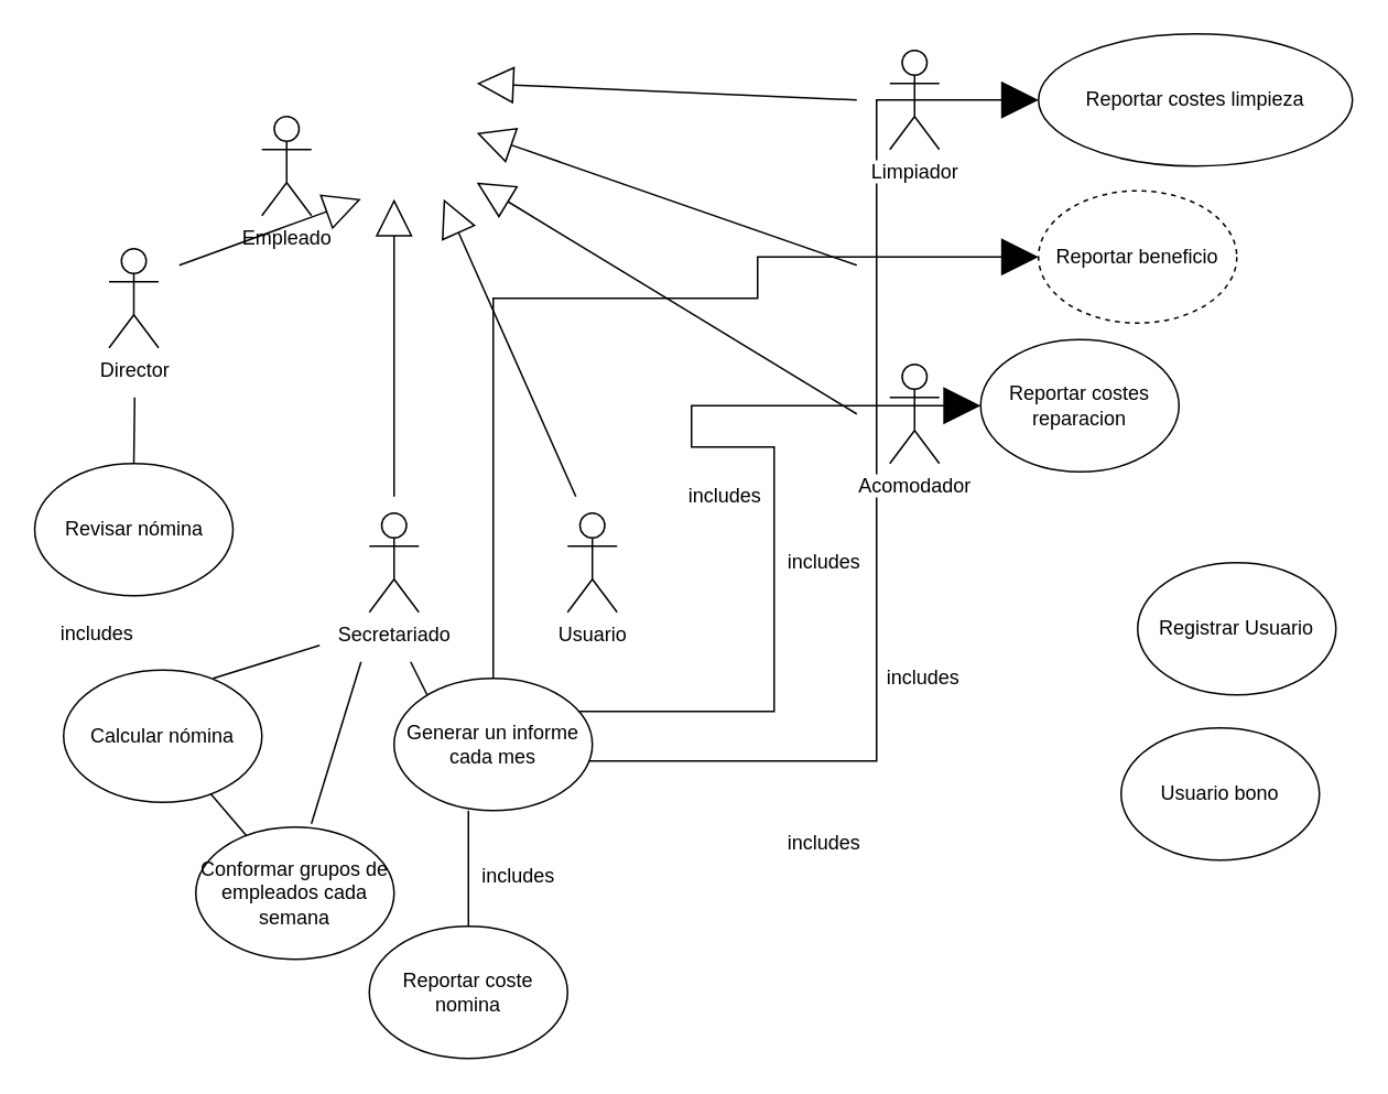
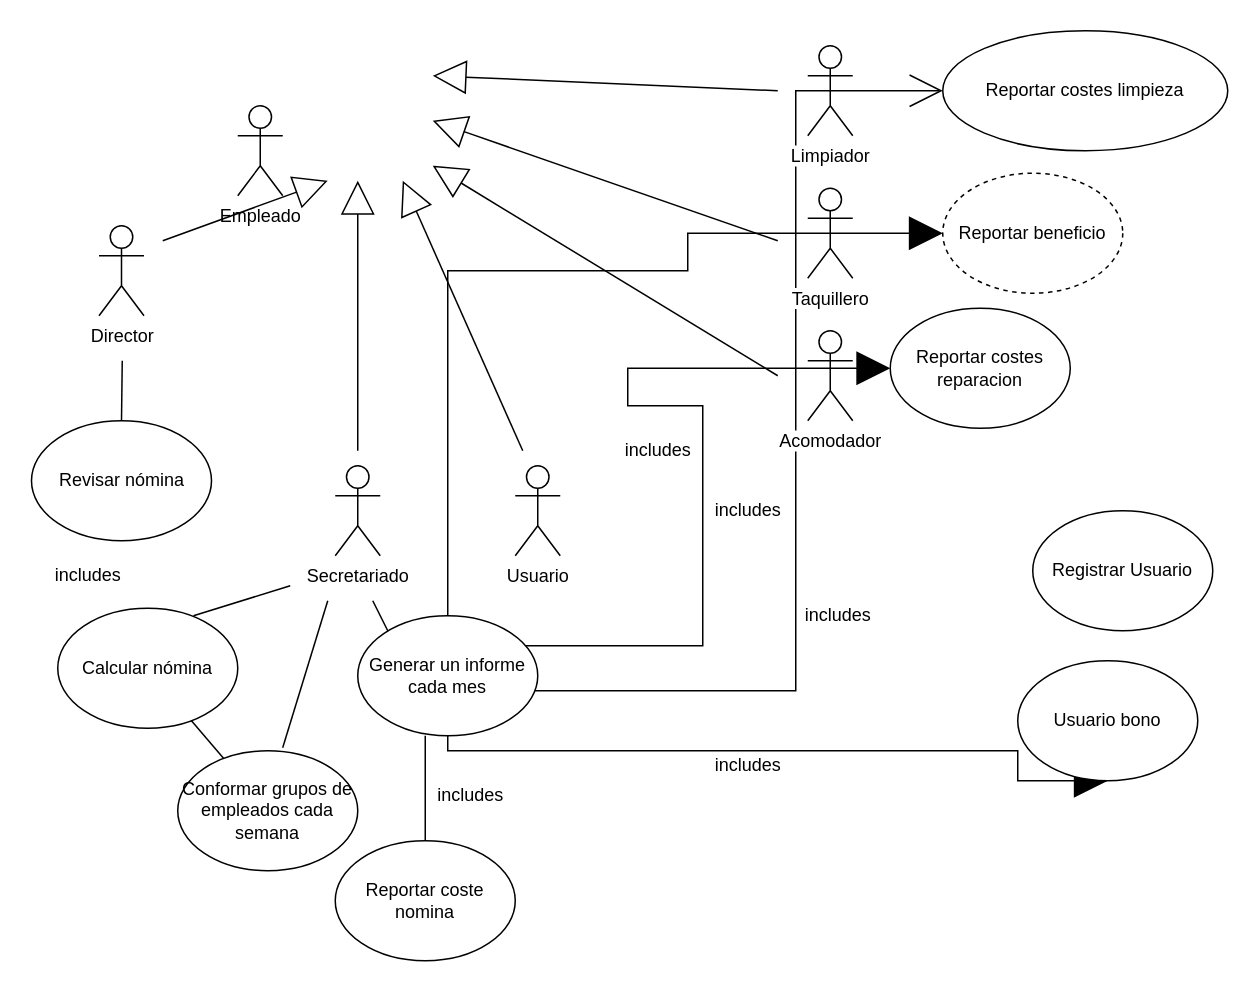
- <mxCell id="4" style="edgeStyle=orthogonalEdgeStyle;rounded=0;orthogonalLoop=1;jettySize=auto;html=1;startSize=20;endArrow=block;endFill=1;endSize=20;entryX=0;entryY=0.5;entryDx=0;entryDy=0;" parent="1" source="8" target="20" edge="1"><mxGeometry relative="1" as="geometry"><mxPoint x="248" y="301.176" as="targetPoint" /><Array as="points"><mxPoint x="403" y="460" /><mxPoint x="530" y="460" /><mxPoint x="530" y="90" /></Array></mxGeometry></mxCell>
+ <mxCell id="4" style="edgeStyle=orthogonalEdgeStyle;rounded=0;orthogonalLoop=1;jettySize=auto;html=1;startSize=20;endArrow=open;endFill=1;endSize=20;entryX=0;entryY=0.5;entryDx=0;entryDy=0;" parent="1" source="8" target="20" edge="1"><mxGeometry relative="1" as="geometry"><mxPoint x="248" y="301.176" as="targetPoint" /><Array as="points"><mxPoint x="403" y="460" /><mxPoint x="530" y="460" /><mxPoint x="530" y="90" /></Array></mxGeometry></mxCell>
+ <mxCell id="14" value="Taquillero" style="shape=umlActor;verticalLabelPosition=bottom;labelBackgroundColor=#ffffff;verticalAlign=top;html=1;outlineConnect=0;" parent="1" vertex="1"><mxGeometry x="538" y="125" width="30" height="60" as="geometry" /></mxCell>
+ <mxCell id="7" style="edgeStyle=orthogonalEdgeStyle;rounded=0;orthogonalLoop=1;jettySize=auto;html=1;entryX=0.5;entryY=1;entryDx=0;entryDy=0;startSize=20;endArrow=block;endFill=1;endSize=20;" parent="1" source="8" target="27" edge="1"><mxGeometry relative="1" as="geometry"><Array as="points"><mxPoint x="678" y="500" /><mxPoint x="678" y="520" /></Array></mxGeometry></mxCell>
